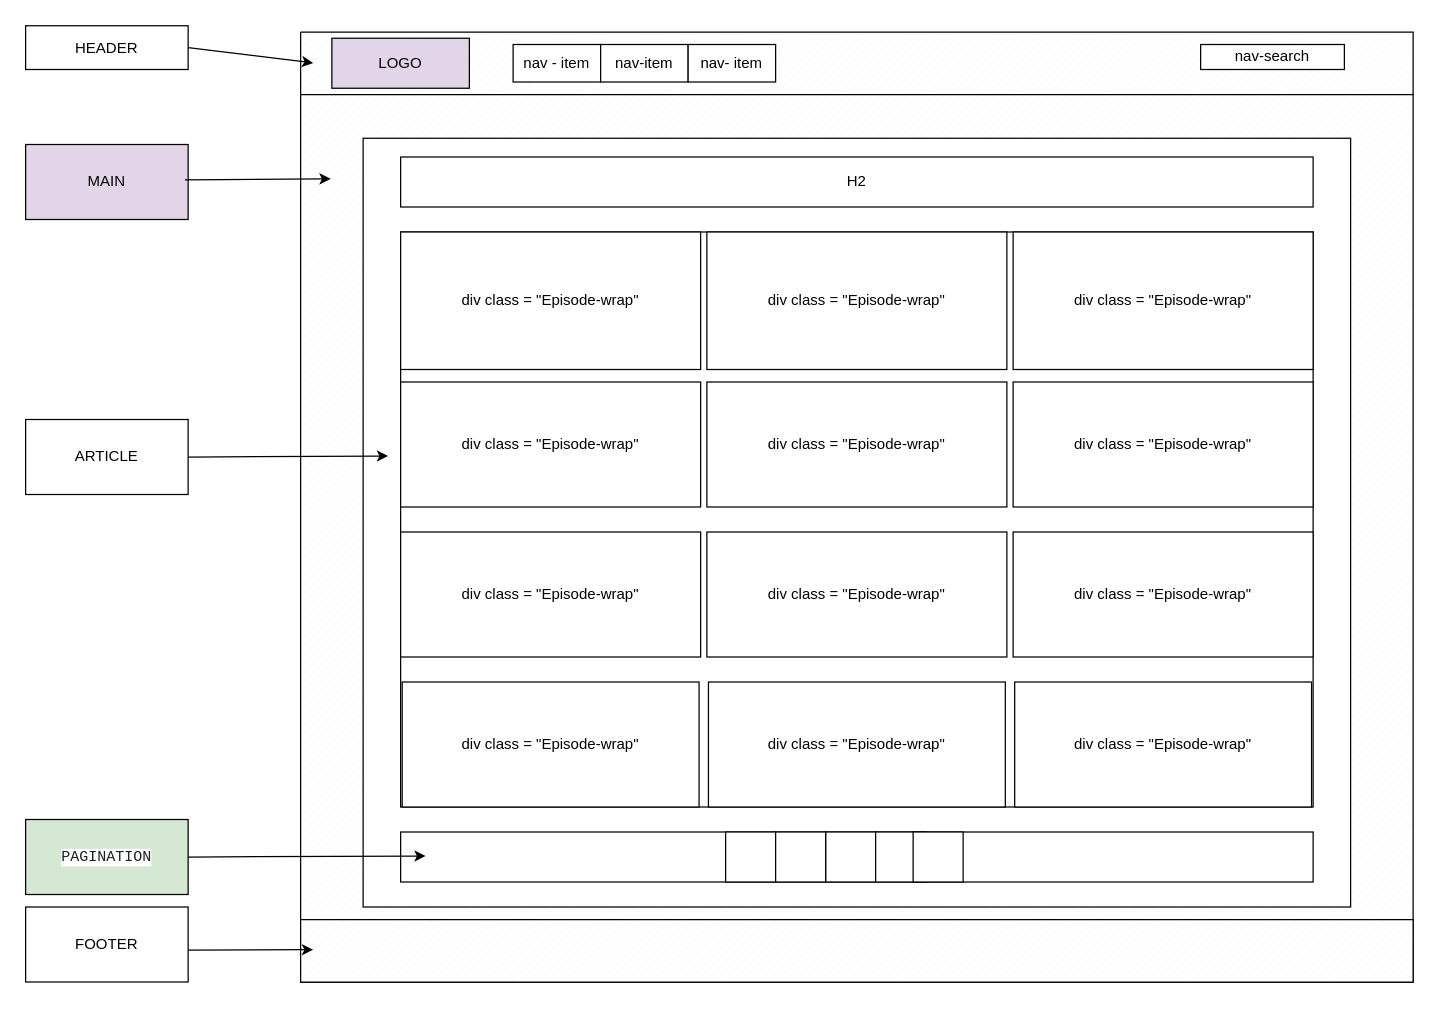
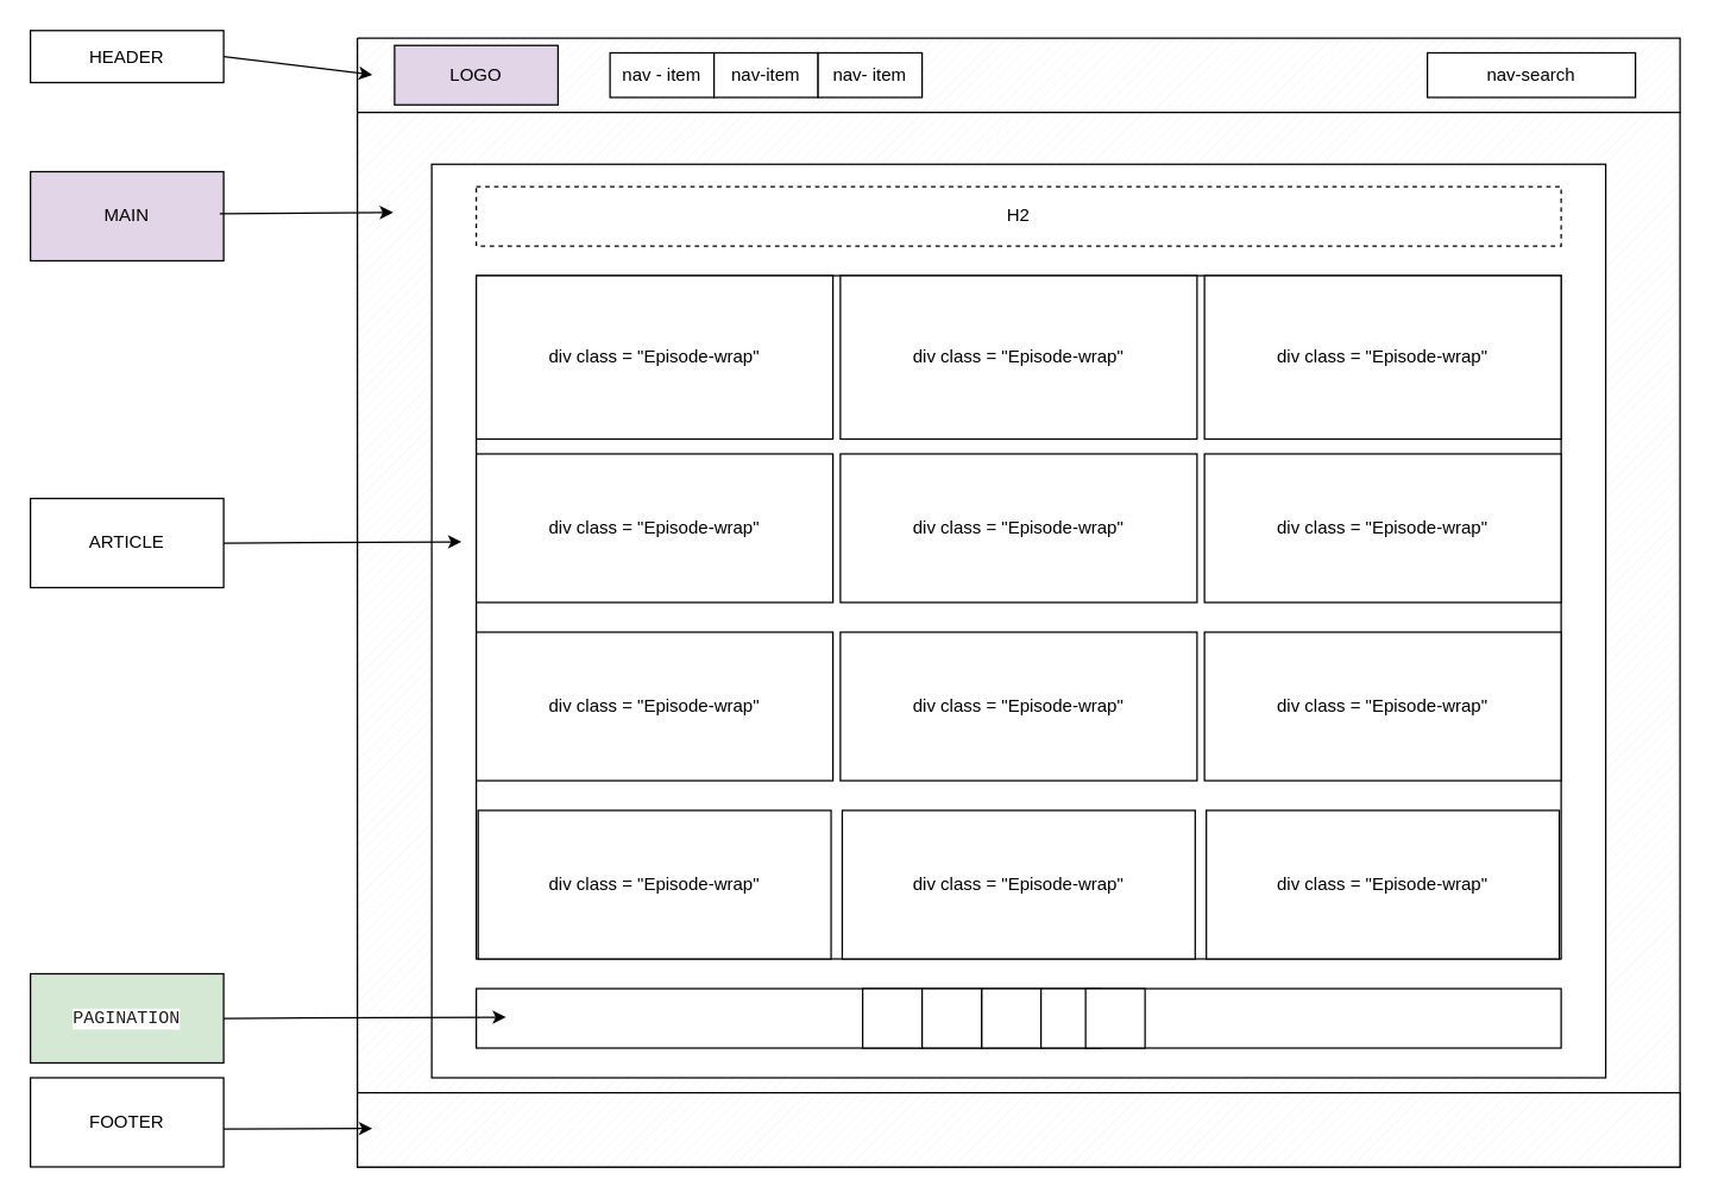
- <mxCell id="7" value="nav-search" style="rounded=0;whiteSpace=wrap;html=1;" parent="1" vertex="1"><mxGeometry x="960" y="35" width="115" height="20" as="geometry" /></mxCell>
+ <mxCell id="7" value="nav-search" style="rounded=0;whiteSpace=wrap;html=1;" parent="1" vertex="1"><mxGeometry x="960" y="35" width="140" height="30" as="geometry" /></mxCell>
- <mxCell id="10" value="H2" style="rounded=0;whiteSpace=wrap;html=1;" parent="1" vertex="1"><mxGeometry x="320" y="125" width="730" height="40" as="geometry" /></mxCell>
+ <mxCell id="10" value="H2" style="rounded=0;whiteSpace=wrap;html=1;dashed=1;" parent="1" vertex="1"><mxGeometry x="320" y="125" width="730" height="40" as="geometry" /></mxCell>
